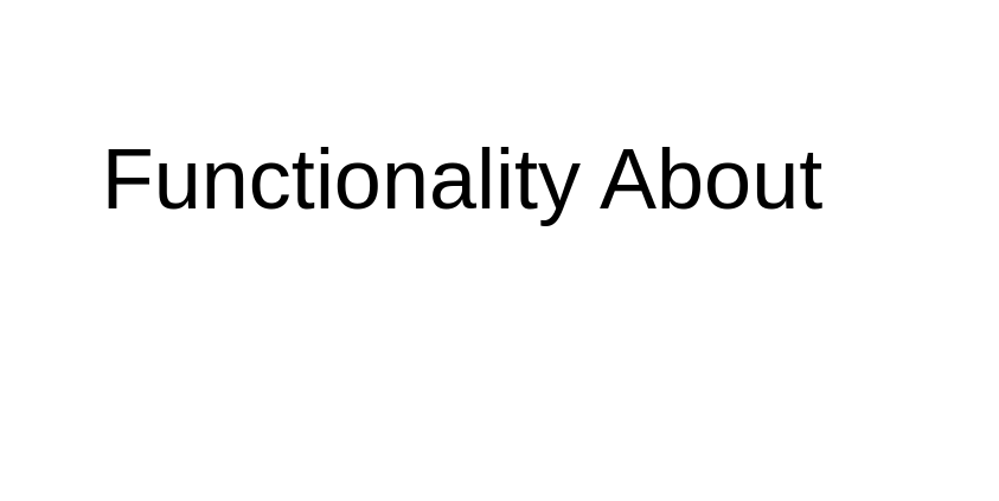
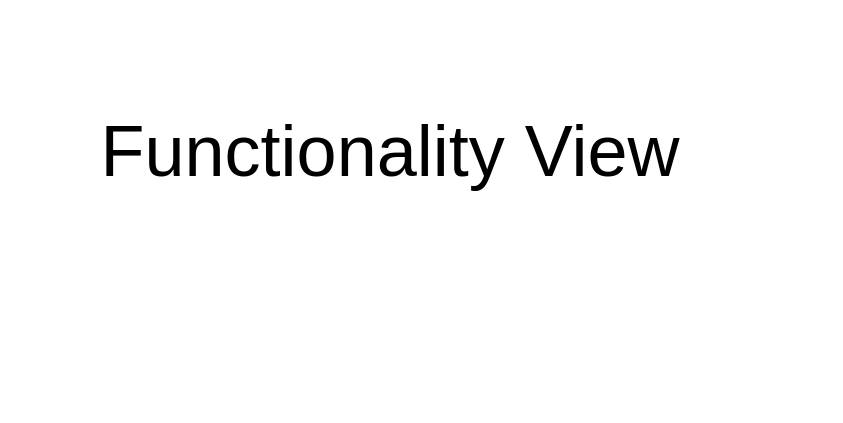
- <mxCell id="4" value="Functionality About" style="text;html=1;strokeColor=none;fillColor=none;align=center;verticalAlign=middle;whiteSpace=wrap;rounded=0;fontSize=48;opacity=30;" parent="3" vertex="1"><mxGeometry x="20" y="20" width="480" height="160" as="geometry" /></mxCell>
+ <mxCell id="4" value="Functionality View" style="text;html=1;strokeColor=none;fillColor=none;align=center;verticalAlign=middle;whiteSpace=wrap;rounded=0;fontSize=48;opacity=30;" parent="3" vertex="1"><mxGeometry x="20" y="20" width="480" height="160" as="geometry" /></mxCell>
